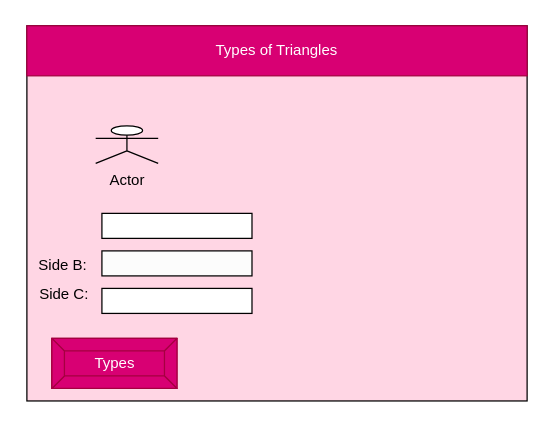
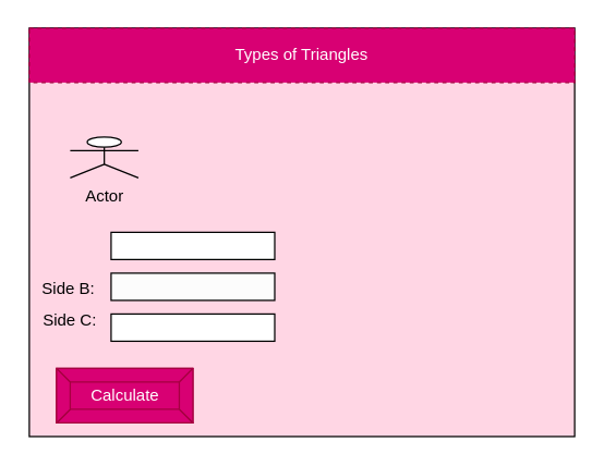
- <mxCell id="3" value="Types of Triangles" style="rounded=0;whiteSpace=wrap;html=1;fillColor=#d80073;fontColor=#ffffff;strokeColor=#A50040;" parent="1" vertex="1"><mxGeometry x="21" y="20" width="400" height="40" as="geometry" /></mxCell>
+ <mxCell id="3" value="Types of Triangles" style="rounded=0;whiteSpace=wrap;html=1;fillColor=#d80073;fontColor=#ffffff;strokeColor=#A50040;dashed=1;" parent="1" vertex="1"><mxGeometry x="21" y="20" width="400" height="40" as="geometry" /></mxCell>
- <mxCell id="5" value="Actor" style="shape=umlActor;verticalLabelPosition=bottom;verticalAlign=top;html=1;outlineConnect=0;strokeColor=#000000;fontColor=#000000;" vertex="1" parent="1"><mxGeometry x="76" y="100" width="50" height="30" as="geometry" /></mxCell>
+ <mxCell id="5" value="Actor" style="shape=umlActor;verticalLabelPosition=bottom;verticalAlign=top;html=1;outlineConnect=0;strokeColor=#000000;fontColor=#000000;" vertex="1" parent="1"><mxGeometry x="51" y="100" width="50" height="30" as="geometry" /></mxCell>
- <mxCell id="4" value="Types" style="labelPosition=center;verticalLabelPosition=middle;align=center;html=1;shape=mxgraph.basic.button;dx=10;fillColor=#d80073;fontColor=#ffffff;strokeColor=#A50040;" parent="1" vertex="1"><mxGeometry x="41" y="270" width="100" height="40" as="geometry" /></mxCell>
+ <mxCell id="4" value="Calculate" style="labelPosition=center;verticalLabelPosition=middle;align=center;html=1;shape=mxgraph.basic.button;dx=10;fillColor=#d80073;fontColor=#ffffff;strokeColor=#A50040;" parent="1" vertex="1"><mxGeometry x="41" y="270" width="100" height="40" as="geometry" /></mxCell>
